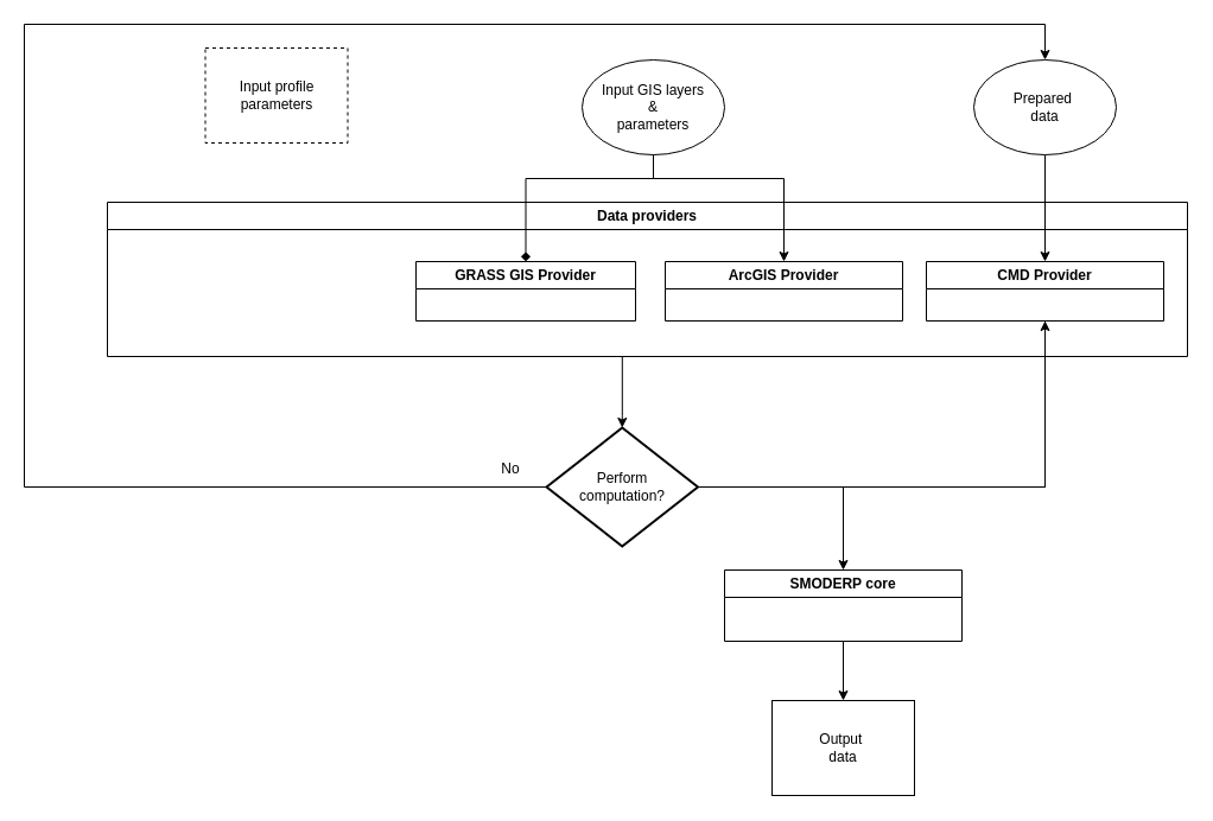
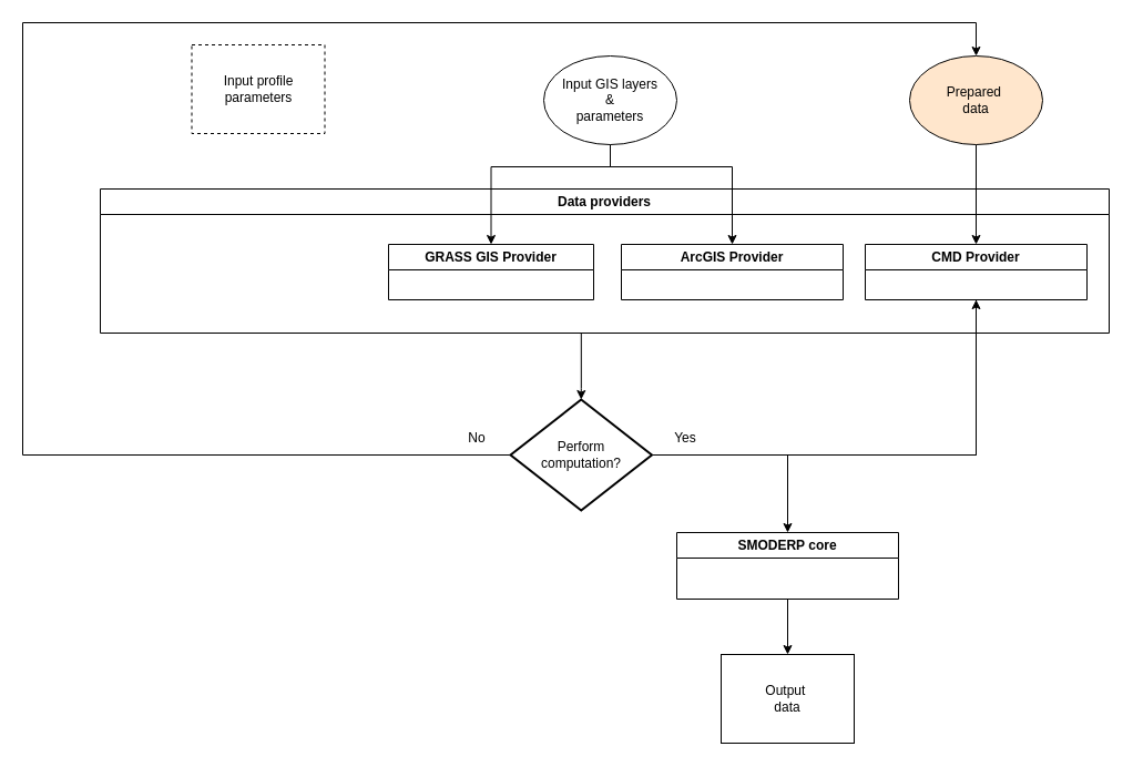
- <mxCell id="13" value="Prepared&amp;nbsp;&lt;br&gt;data" style="ellipse;whiteSpace=wrap;html=1;" vertex="1" parent="1"><mxGeometry x="820" y="50" width="120" height="80" as="geometry" /></mxCell>
+ <mxCell id="13" value="Prepared&amp;nbsp;&lt;br&gt;data" style="ellipse;whiteSpace=wrap;html=1;fillColor=#ffe6cc;" vertex="1" parent="1"><mxGeometry x="820" y="50" width="120" height="80" as="geometry" /></mxCell>
- <mxCell id="9" style="edgeStyle=orthogonalEdgeStyle;rounded=0;orthogonalLoop=1;jettySize=auto;html=1;entryX=0.5;entryY=0;entryDx=0;entryDy=0;endArrow=diamond;" edge="1" parent="1" source="11" target="4"><mxGeometry relative="1" as="geometry"><Array as="points"><mxPoint x="550" y="150" /><mxPoint x="443" y="150" /></Array></mxGeometry></mxCell>
+ <mxCell id="9" style="edgeStyle=orthogonalEdgeStyle;rounded=0;orthogonalLoop=1;jettySize=auto;html=1;entryX=0.5;entryY=0;entryDx=0;entryDy=0;" edge="1" parent="1" source="11" target="4"><mxGeometry relative="1" as="geometry"><Array as="points"><mxPoint x="550" y="150" /><mxPoint x="443" y="150" /></Array></mxGeometry></mxCell>
+ <mxCell id="19" value="Yes&lt;br&gt;" style="text;html=1;strokeColor=none;fillColor=none;align=center;verticalAlign=middle;whiteSpace=wrap;rounded=0;" vertex="1" parent="1"><mxGeometry x="587.5" y="380" width="60" height="30" as="geometry" /></mxCell>
